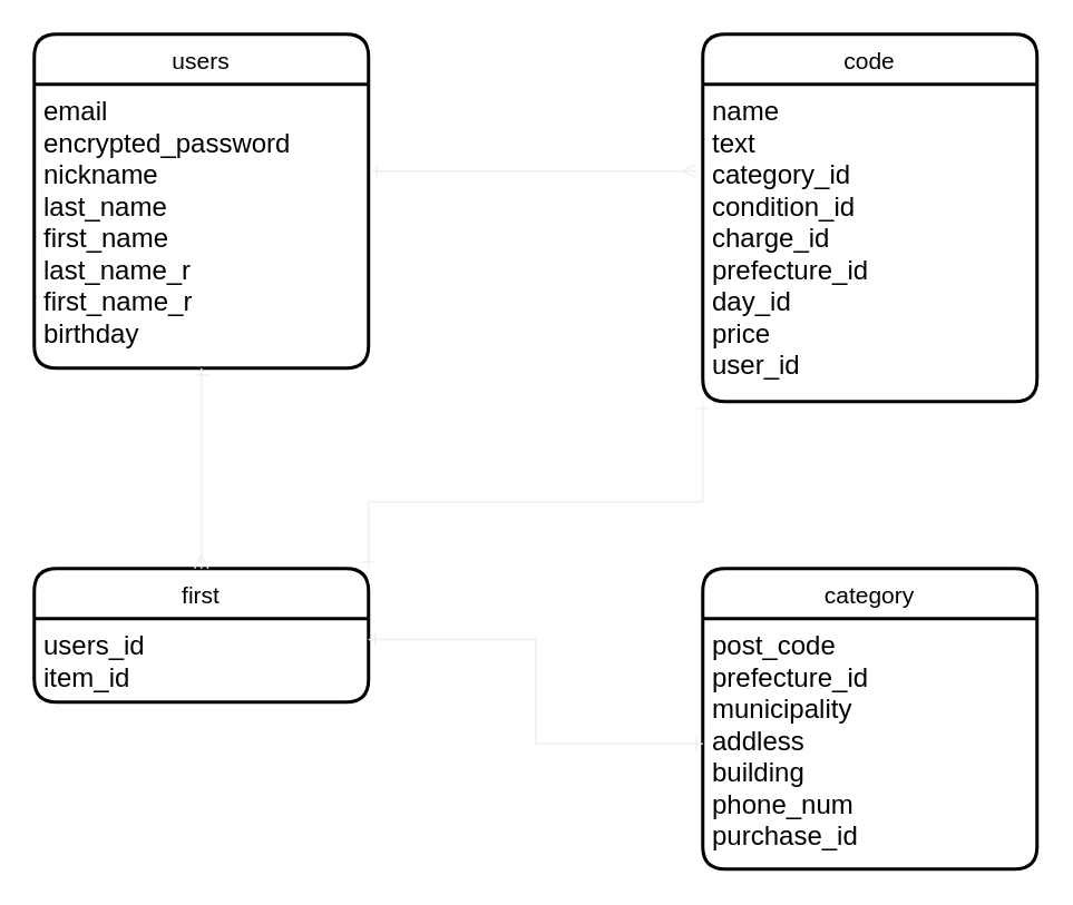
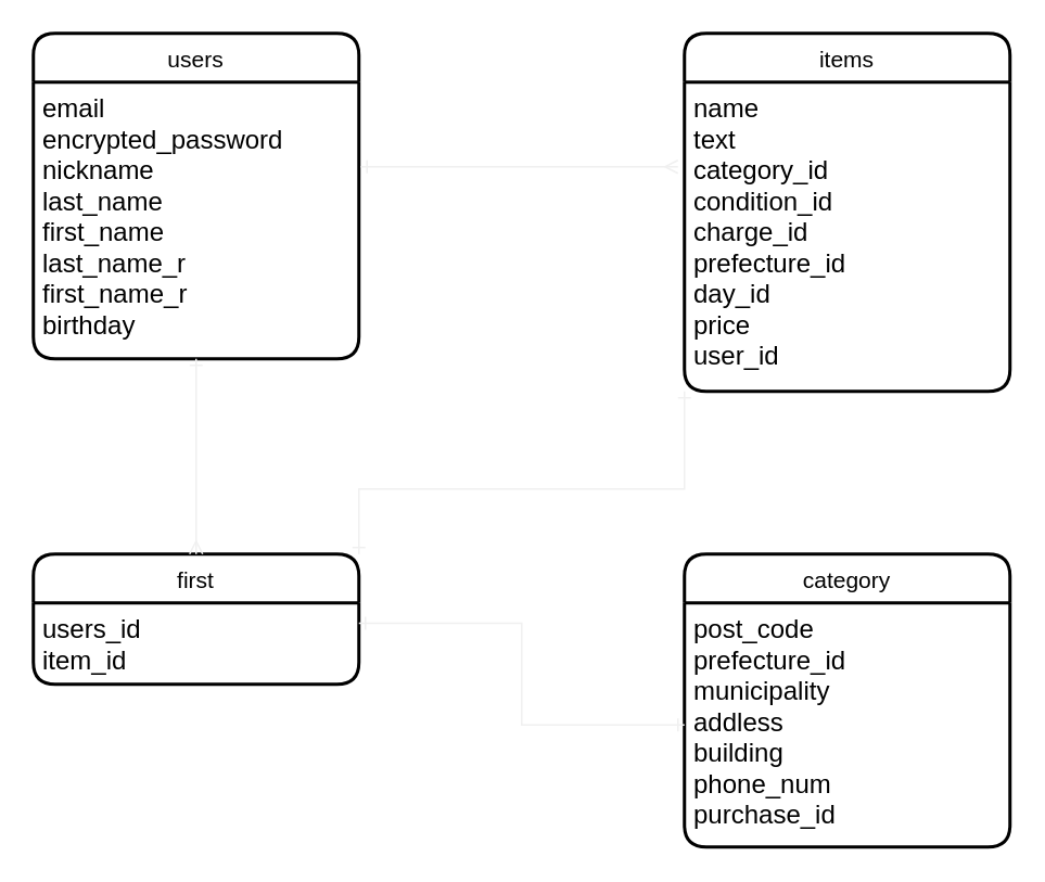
- <mxCell id="4" value="code" style="swimlane;childLayout=stackLayout;horizontal=1;startSize=30;horizontalStack=0;rounded=1;fontSize=14;fontStyle=0;strokeWidth=2;resizeParent=0;resizeLast=1;shadow=0;dashed=0;align=center;" parent="1" vertex="1"><mxGeometry x="420" y="20" width="200" height="220" as="geometry" /></mxCell>
+ <mxCell id="4" value="items" style="swimlane;childLayout=stackLayout;horizontal=1;startSize=30;horizontalStack=0;rounded=1;fontSize=14;fontStyle=0;strokeWidth=2;resizeParent=0;resizeLast=1;shadow=0;dashed=0;align=center;" parent="1" vertex="1"><mxGeometry x="420" y="20" width="200" height="220" as="geometry" /></mxCell>
